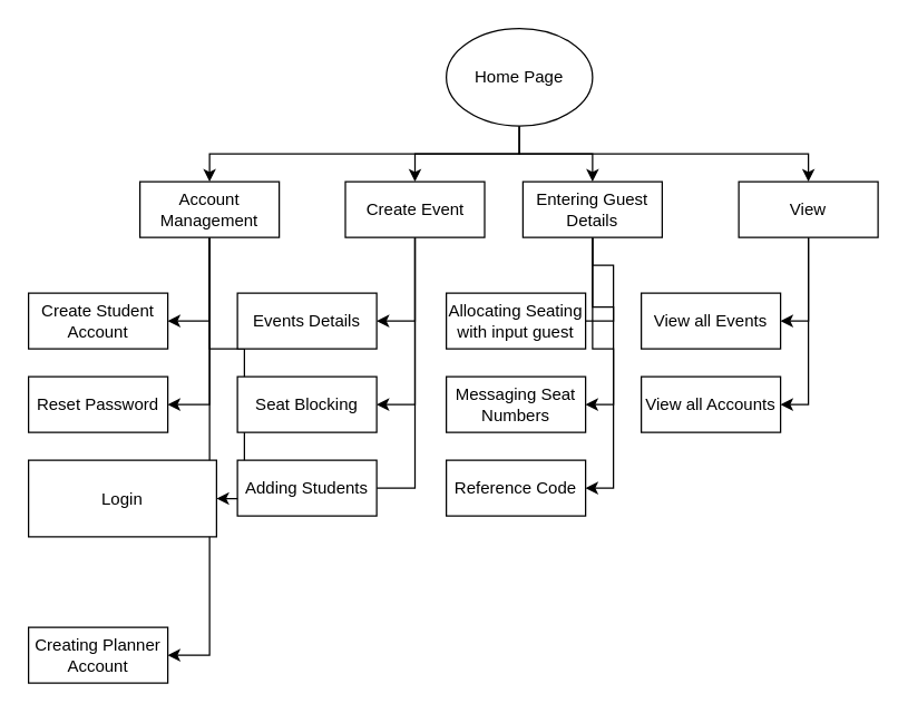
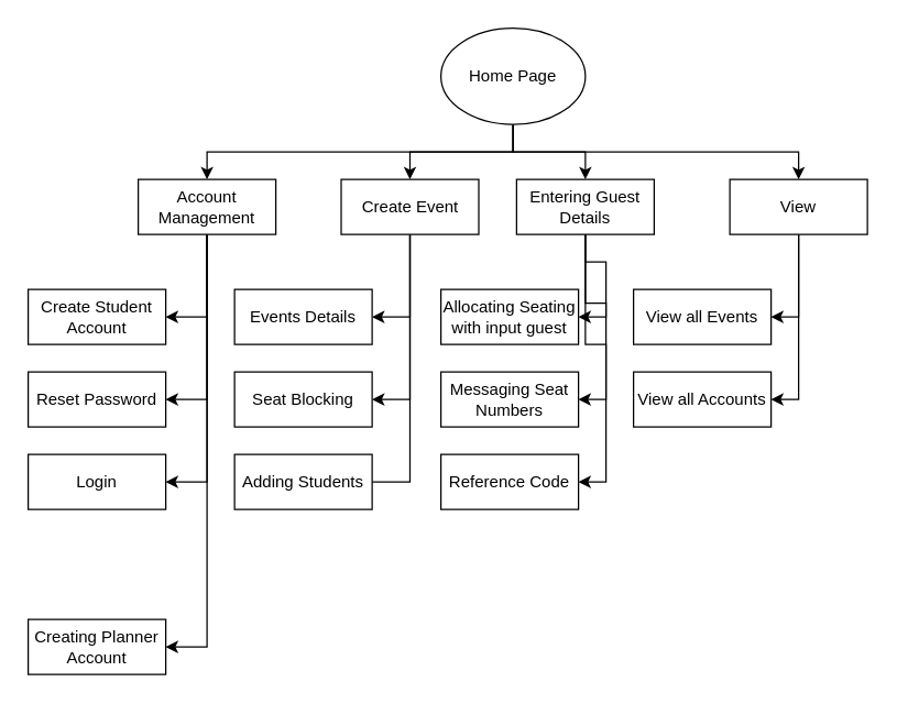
- <mxCell id="16" style="edgeStyle=orthogonalEdgeStyle;rounded=0;orthogonalLoop=1;jettySize=auto;html=1;entryX=1;entryY=0.5;entryDx=0;entryDy=0;endArrow=none;" edge="1" parent="1" source="19" target="26"><mxGeometry relative="1" as="geometry" /></mxCell>
+ <mxCell id="16" style="edgeStyle=orthogonalEdgeStyle;rounded=0;orthogonalLoop=1;jettySize=auto;html=1;entryX=1;entryY=0.5;entryDx=0;entryDy=0;" edge="1" parent="1" source="19" target="26"><mxGeometry relative="1" as="geometry" /></mxCell>
- <mxCell id="20" value="Login" style="rounded=0;whiteSpace=wrap;html=1;" vertex="1" parent="1"><mxGeometry x="20" y="330" width="135" height="55" as="geometry" /></mxCell>
+ <mxCell id="20" value="Login" style="rounded=0;whiteSpace=wrap;html=1;" vertex="1" parent="1"><mxGeometry x="20" y="330" width="100" height="40" as="geometry" /></mxCell>
